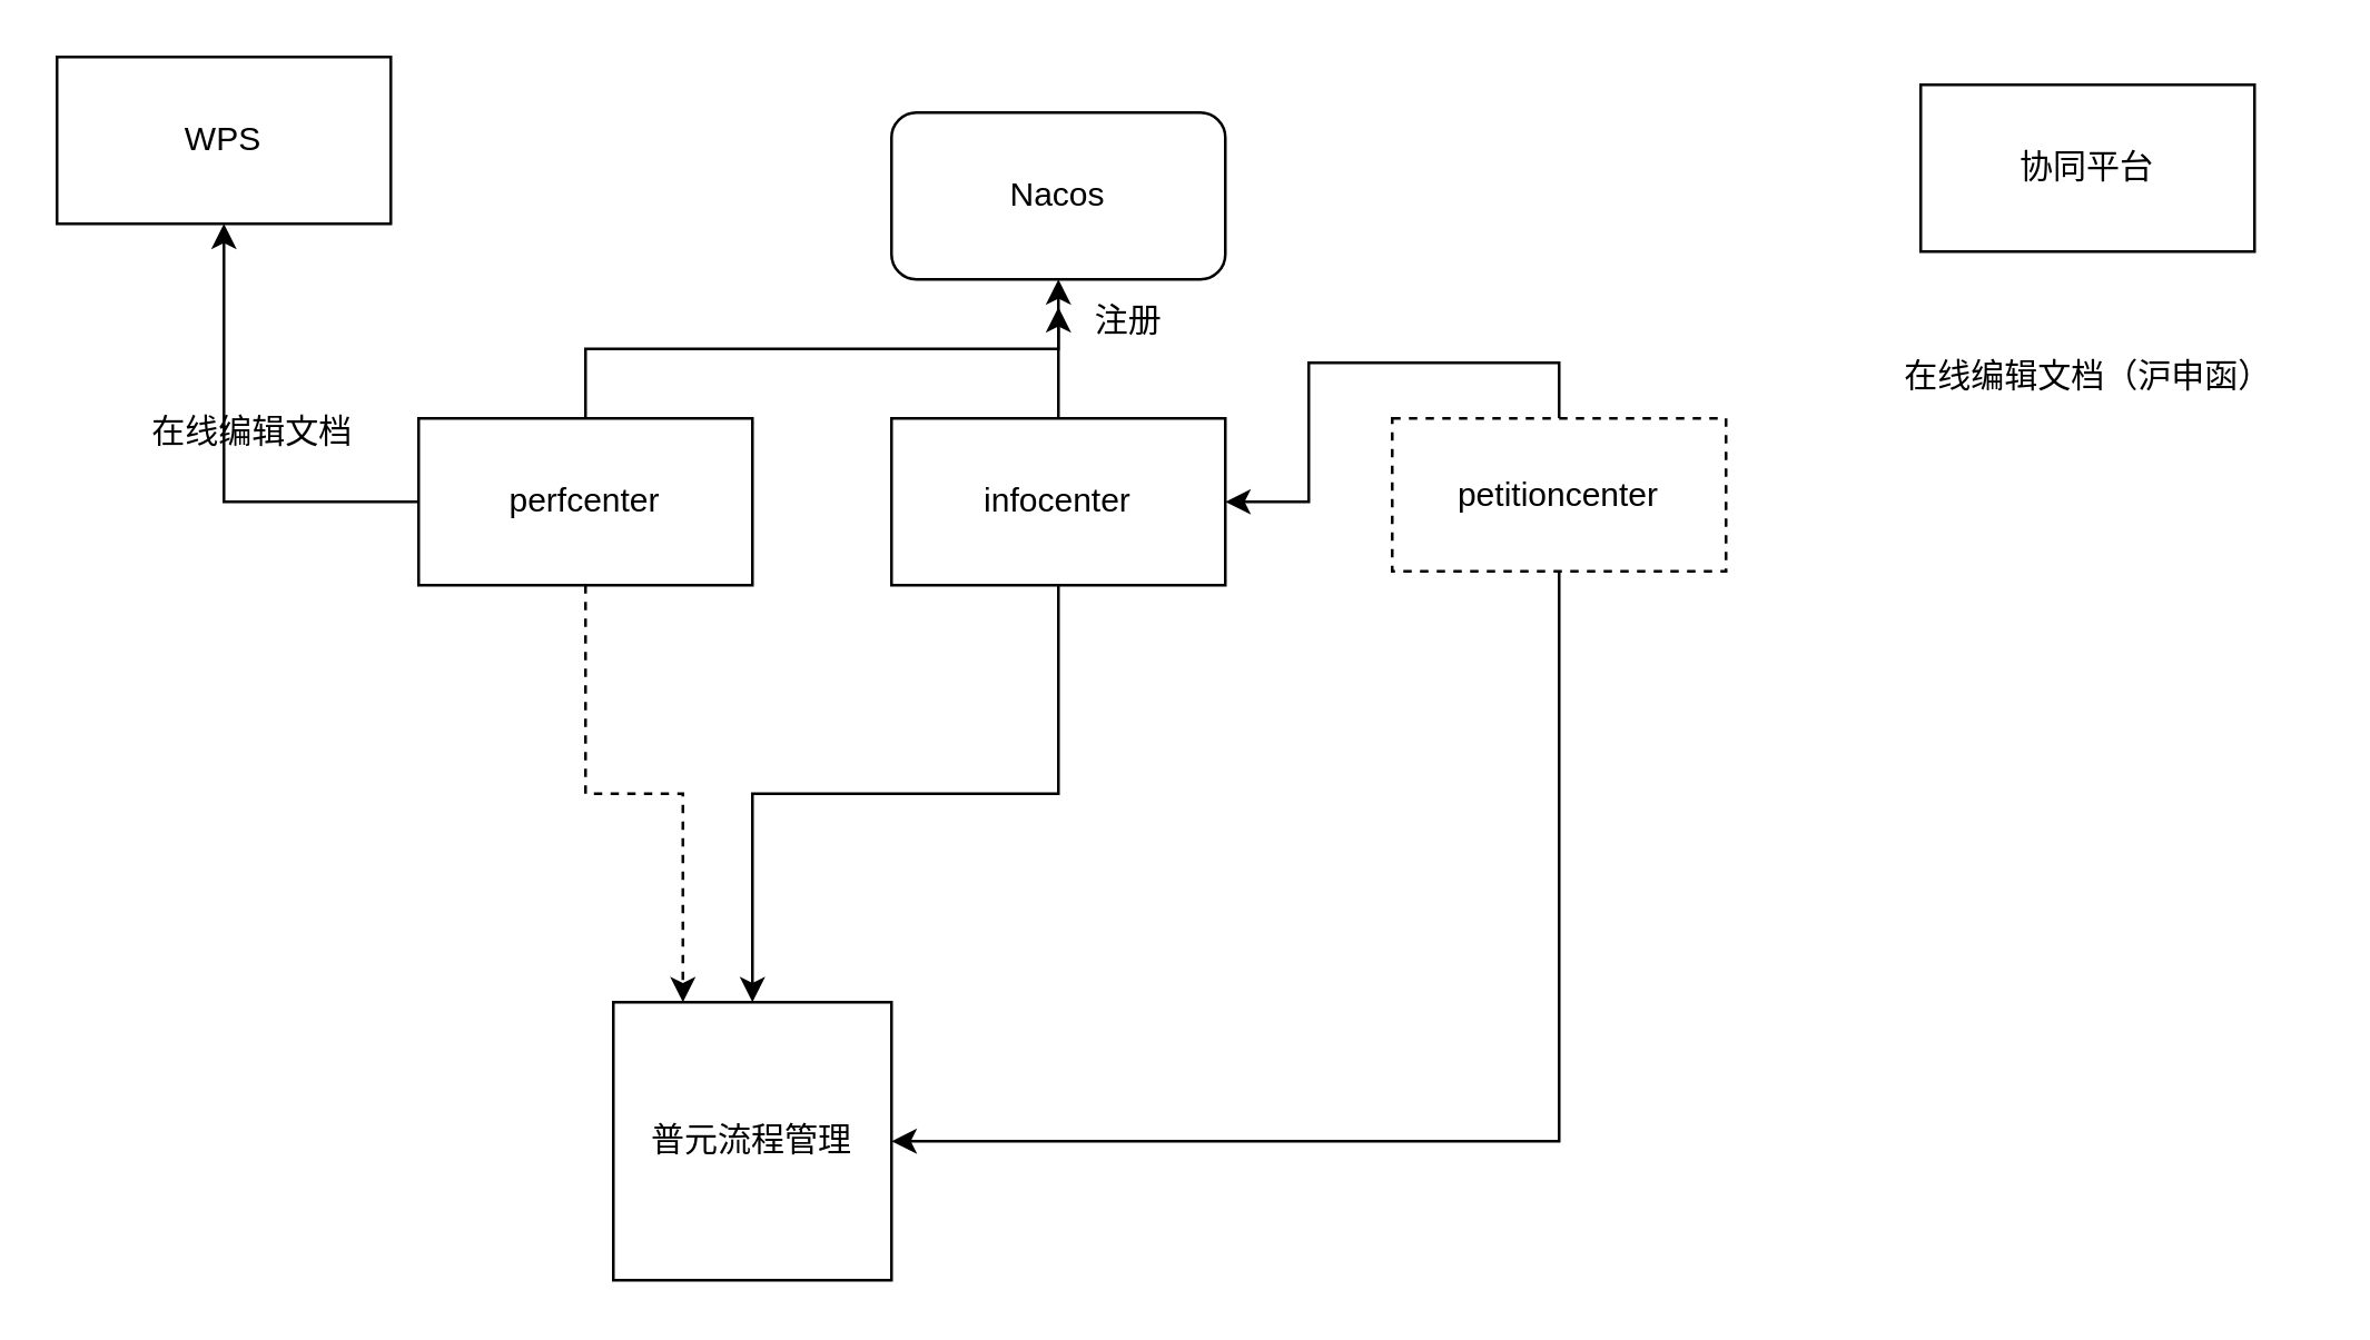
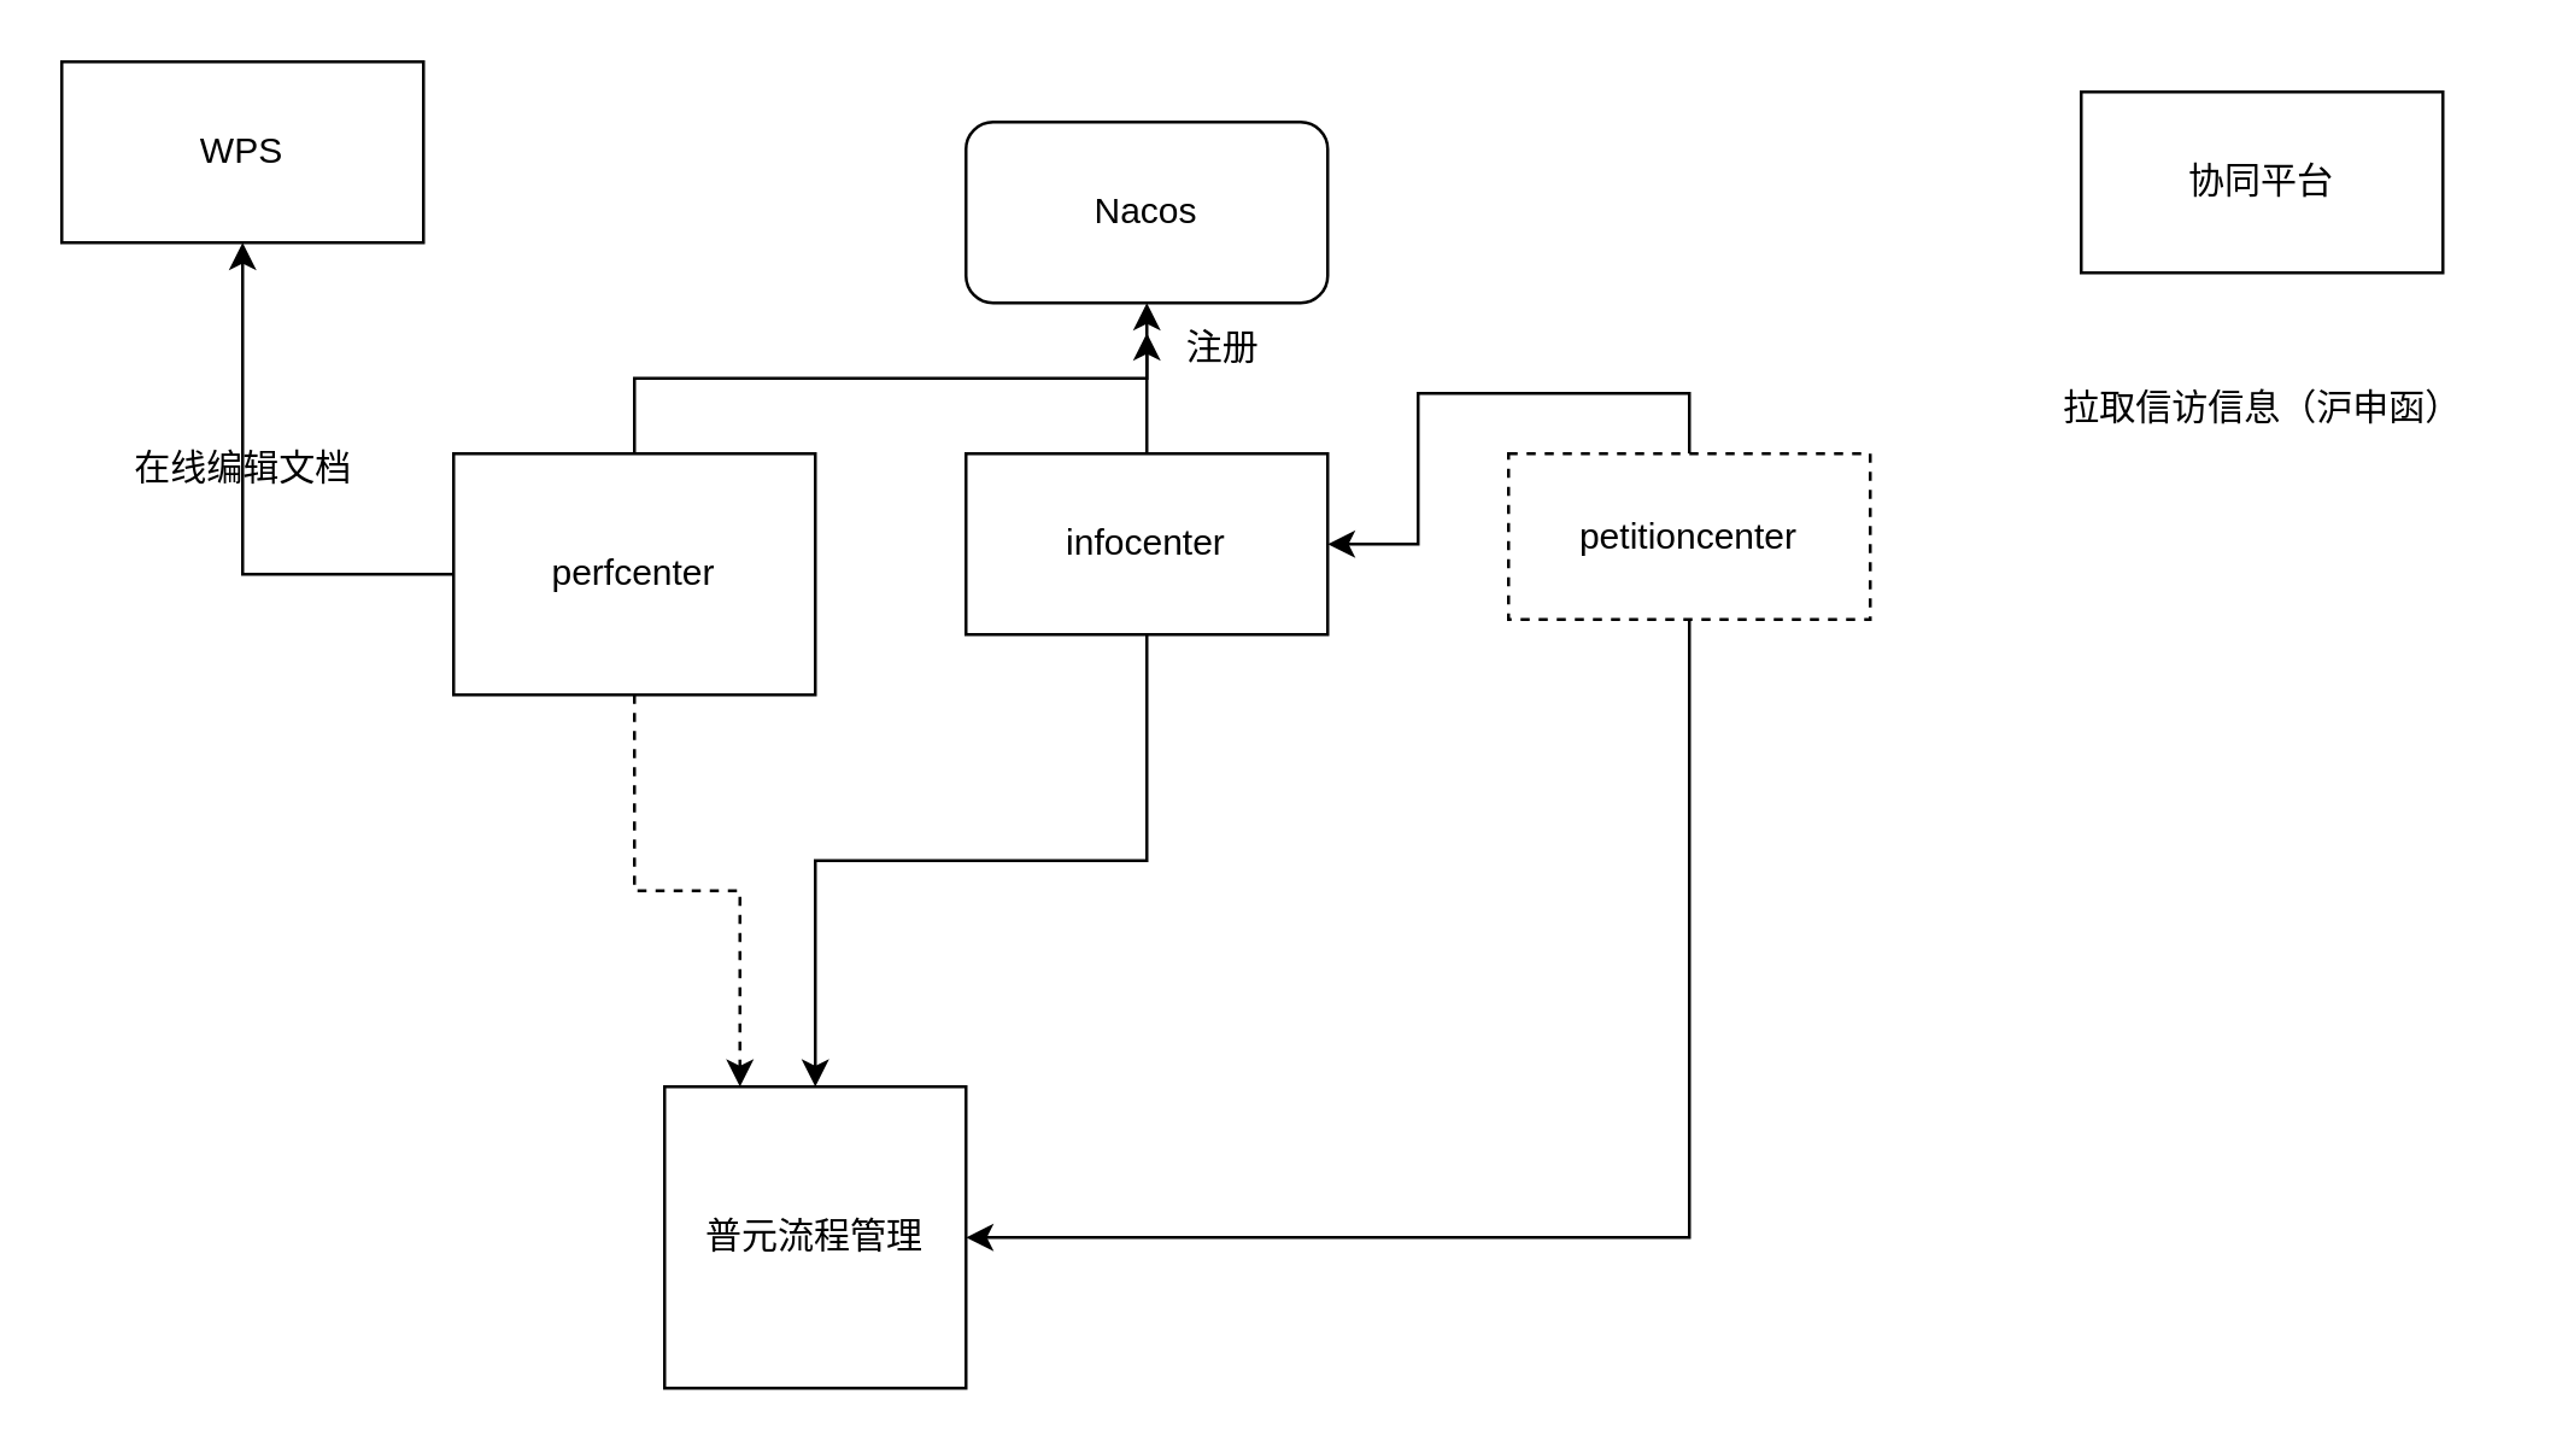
- <mxCell id="14" value="在线编辑文档（沪申函）" style="text;html=1;align=center;verticalAlign=middle;resizable=0;points=[];autosize=1;strokeColor=none;fillColor=none;" vertex="1" parent="1"><mxGeometry x="670" y="120" width="160" height="30" as="geometry" /></mxCell>
+ <mxCell id="14" value="拉取信访信息（沪申函）" style="text;html=1;align=center;verticalAlign=middle;resizable=0;points=[];autosize=1;strokeColor=none;fillColor=none;" vertex="1" parent="1"><mxGeometry x="670" y="120" width="160" height="30" as="geometry" /></mxCell>
- <mxCell id="17" value="在线编辑文档" style="text;html=1;align=center;verticalAlign=middle;resizable=0;points=[];autosize=1;strokeColor=none;fillColor=none;" vertex="1" parent="1"><mxGeometry x="40" y="140" width="100" height="30" as="geometry" /></mxCell>
+ <mxCell id="17" value="在线编辑文档" style="text;html=1;align=center;verticalAlign=middle;resizable=0;points=[];autosize=1;strokeColor=none;fillColor=none;" vertex="1" parent="1"><mxGeometry x="30" y="140" width="100" height="30" as="geometry" /></mxCell>
- <mxCell id="9" value="perfcenter" style="rounded=0;whiteSpace=wrap;html=1;" vertex="1" parent="1"><mxGeometry x="150" y="150" width="120" height="60" as="geometry" /></mxCell>
+ <mxCell id="9" value="perfcenter" style="rounded=0;whiteSpace=wrap;html=1;" vertex="1" parent="1"><mxGeometry x="150" y="150" width="120" height="80" as="geometry" /></mxCell>
